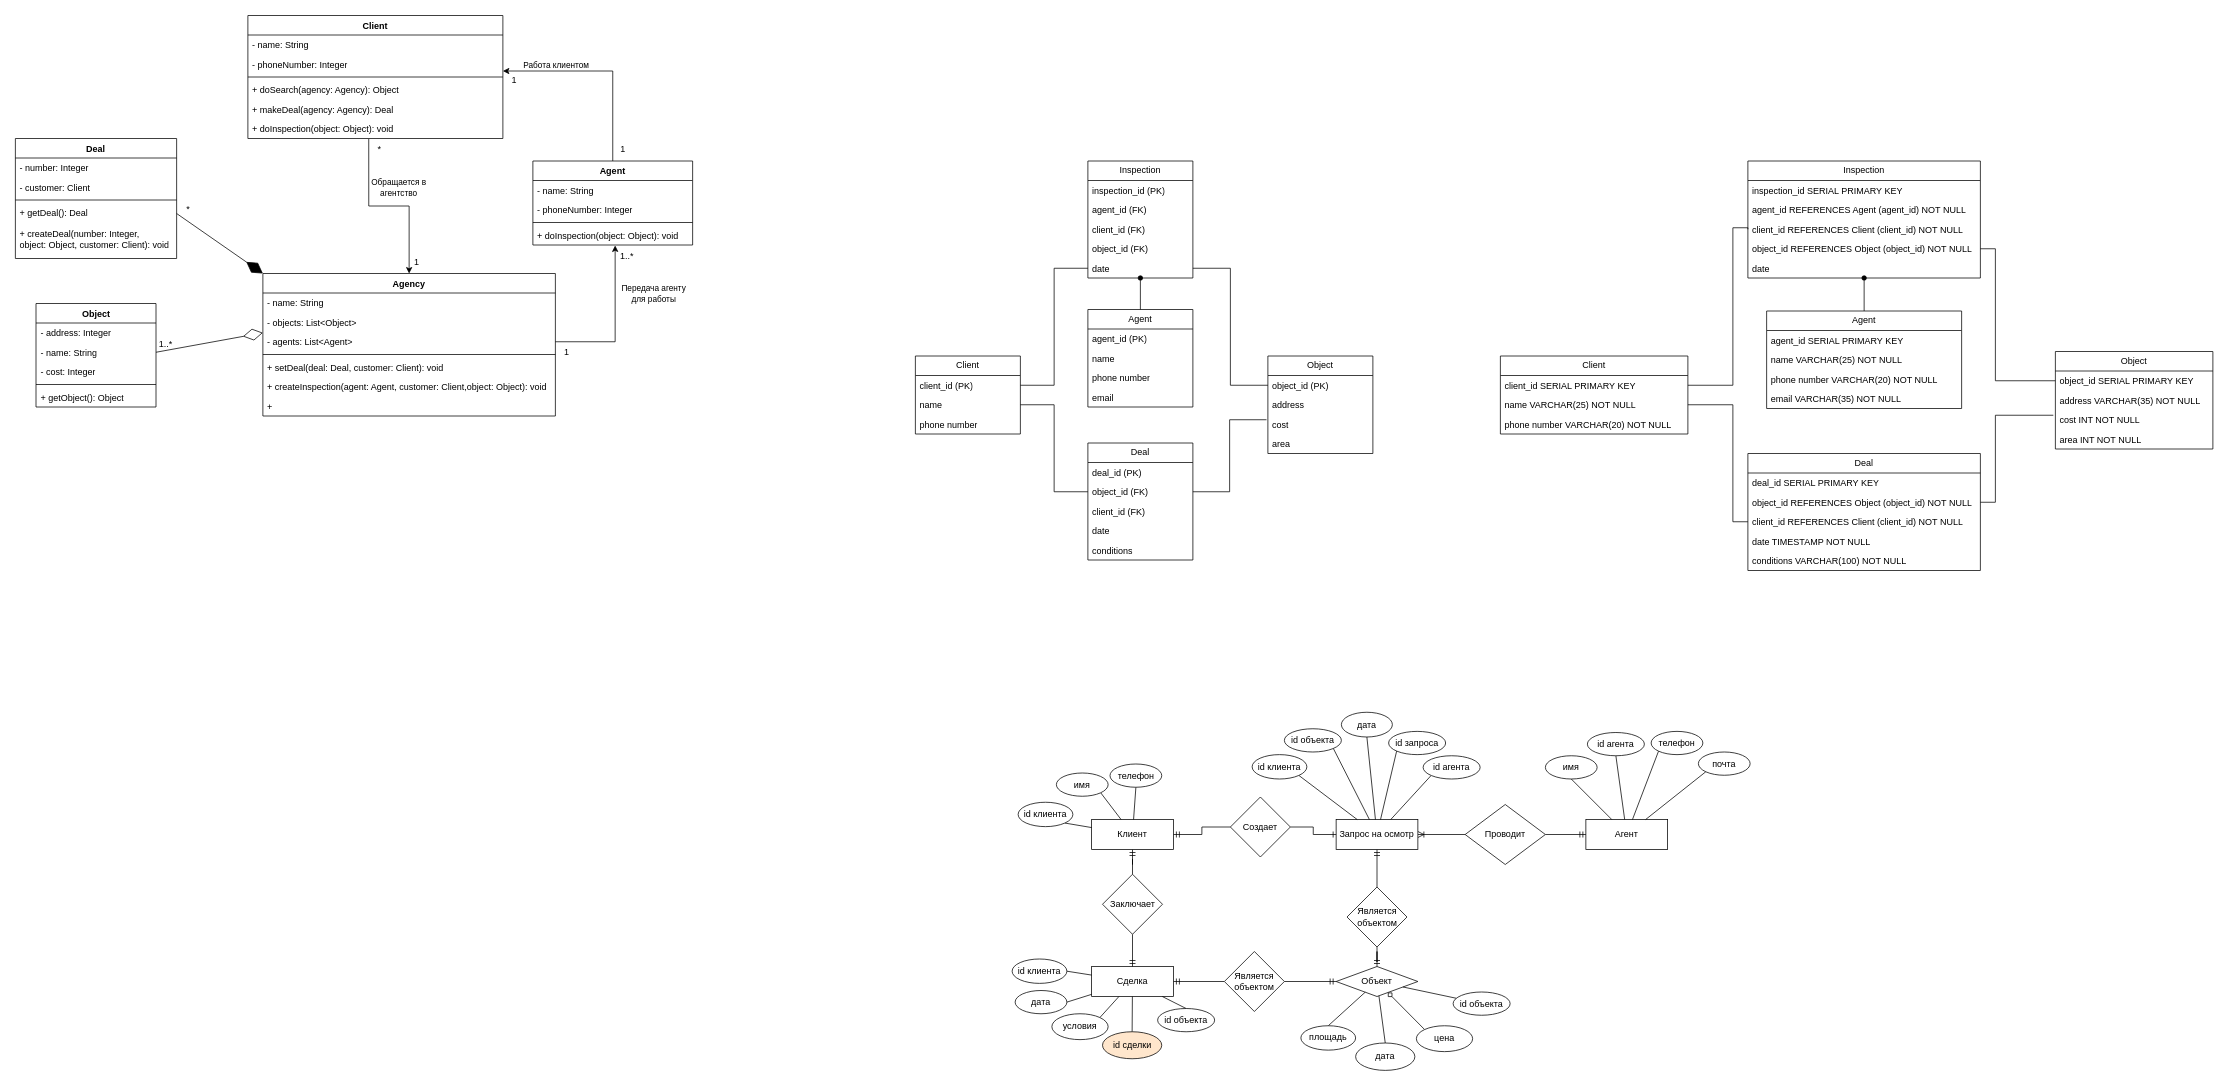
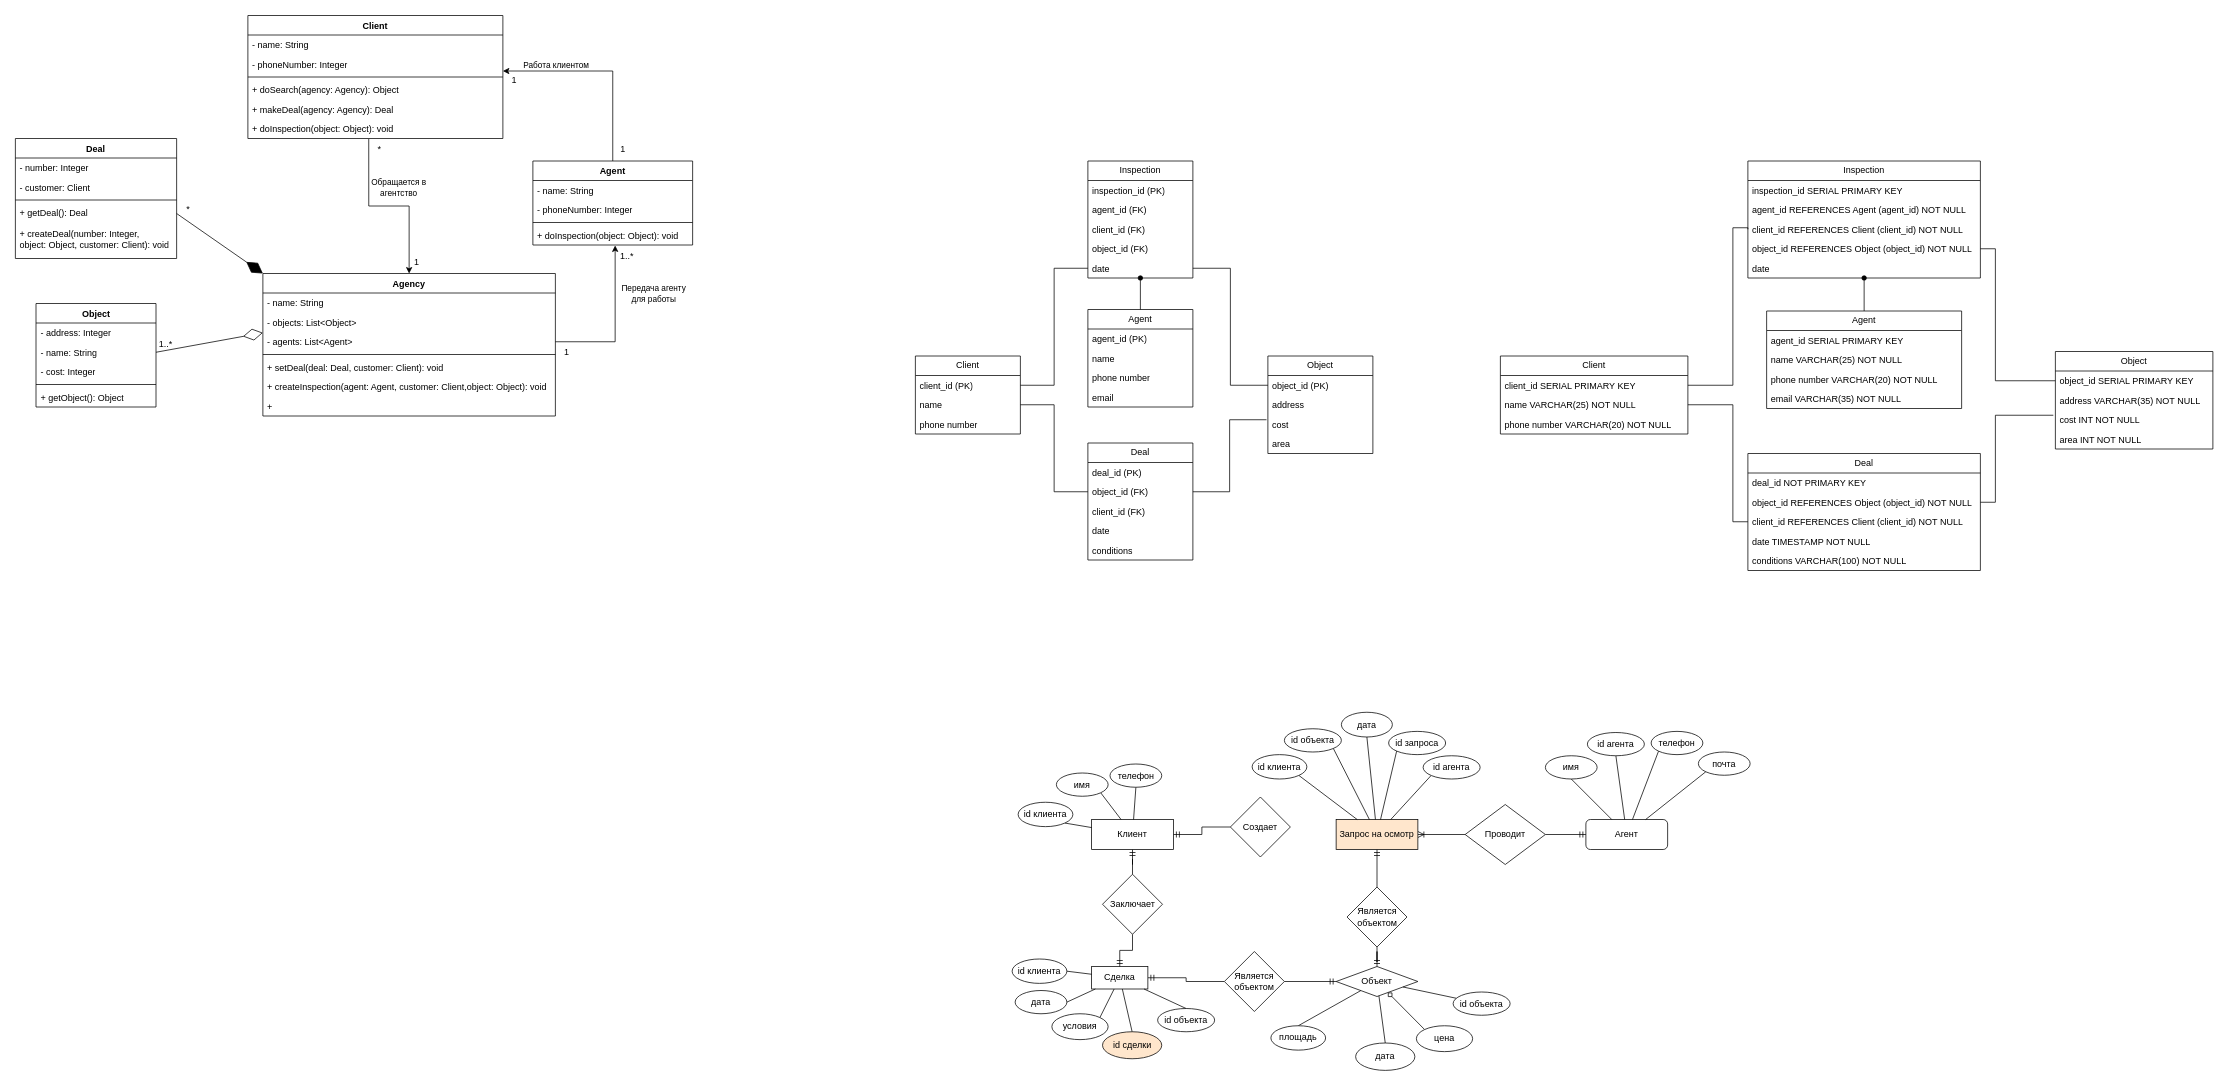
- <mxCell id="88" value="deal_id SERIAL PRIMARY KEY" style="text;strokeColor=none;fillColor=none;align=left;verticalAlign=top;spacingLeft=4;spacingRight=4;overflow=hidden;rotatable=0;points=[[0,0.5],[1,0.5]];portConstraint=eastwest;whiteSpace=wrap;html=1;" vertex="1" parent="87"><mxGeometry y="26" width="310" height="26" as="geometry" /></mxCell>
+ <mxCell id="88" value="deal_id NOT PRIMARY KEY" style="text;strokeColor=none;fillColor=none;align=left;verticalAlign=top;spacingLeft=4;spacingRight=4;overflow=hidden;rotatable=0;points=[[0,0.5],[1,0.5]];portConstraint=eastwest;whiteSpace=wrap;html=1;" vertex="1" parent="87"><mxGeometry y="26" width="310" height="26" as="geometry" /></mxCell>
- <mxCell id="122" value="" style="edgeStyle=orthogonalEdgeStyle;rounded=0;orthogonalLoop=1;jettySize=auto;html=1;endArrow=ERone;endFill=0;" edge="1" parent="1" source="123" target="120"><mxGeometry relative="1" as="geometry" /></mxCell>
- <mxCell id="120" value="Запрос на осмотр" style="rounded=0;whiteSpace=wrap;html=1;" vertex="1" parent="1"><mxGeometry x="1781" y="1092" width="109" height="40" as="geometry" /></mxCell>
+ <mxCell id="120" value="Запрос на осмотр" style="rounded=0;whiteSpace=wrap;html=1;fillColor=#ffe6cc;" vertex="1" parent="1"><mxGeometry x="1781" y="1092" width="109" height="40" as="geometry" /></mxCell>
- <mxCell id="121" value="Агент" style="rounded=0;whiteSpace=wrap;html=1;" vertex="1" parent="1"><mxGeometry x="2114" y="1092" width="109" height="40" as="geometry" /></mxCell>
+ <mxCell id="121" value="Агент" style="whiteSpace=wrap;html=1;rounded=1;" vertex="1" parent="1"><mxGeometry x="2114" y="1092" width="109" height="40" as="geometry" /></mxCell>
- <mxCell id="113" value="Сделка" style="rounded=0;whiteSpace=wrap;html=1;" vertex="1" parent="1"><mxGeometry x="1455" y="1288" width="109" height="40" as="geometry" /></mxCell>
+ <mxCell id="113" value="Сделка" style="rounded=0;whiteSpace=wrap;html=1;" vertex="1" parent="1"><mxGeometry x="1455" y="1288" width="75" height="30" as="geometry" /></mxCell>
- <mxCell id="135" value="площадь" style="ellipse;whiteSpace=wrap;html=1;" vertex="1" parent="1"><mxGeometry x="1734" y="1367" width="73" height="32.5" as="geometry" /></mxCell>
+ <mxCell id="135" value="площадь" style="ellipse;whiteSpace=wrap;html=1;" vertex="1" parent="1"><mxGeometry x="1694" y="1367" width="73" height="32.5" as="geometry" /></mxCell>
